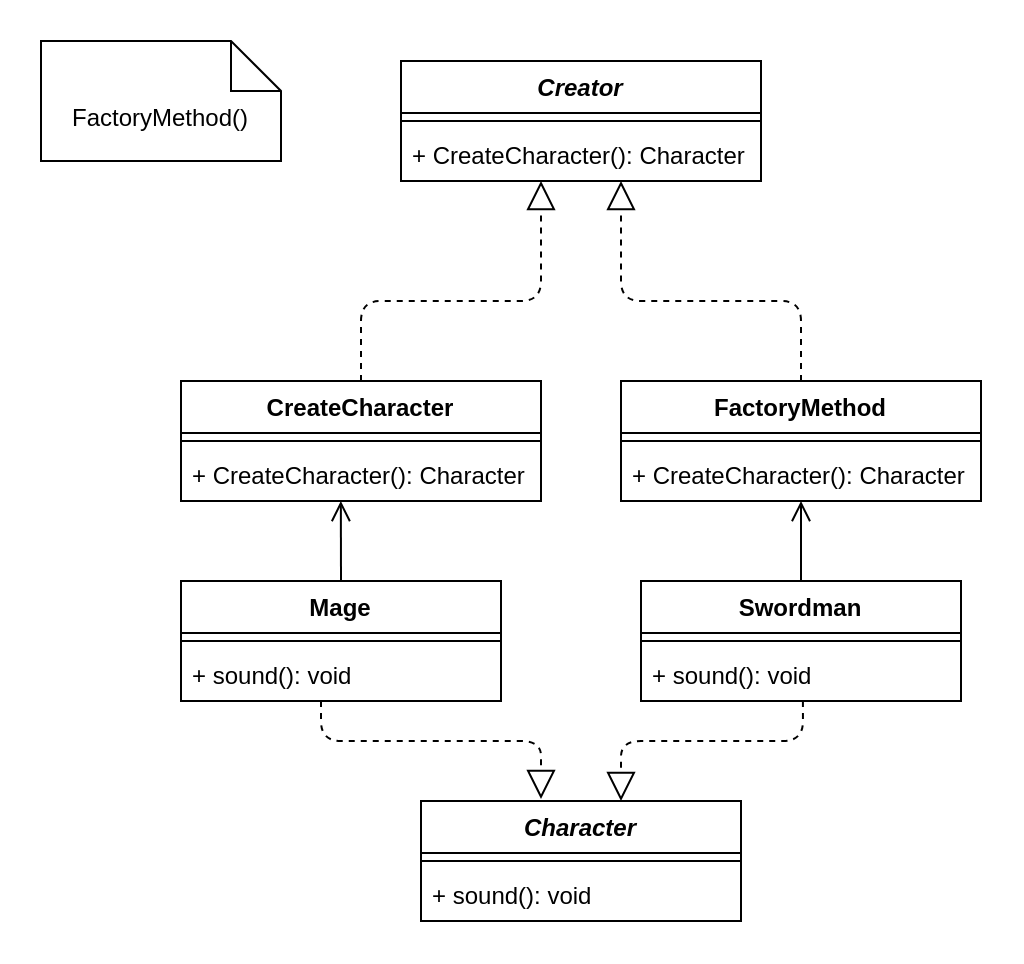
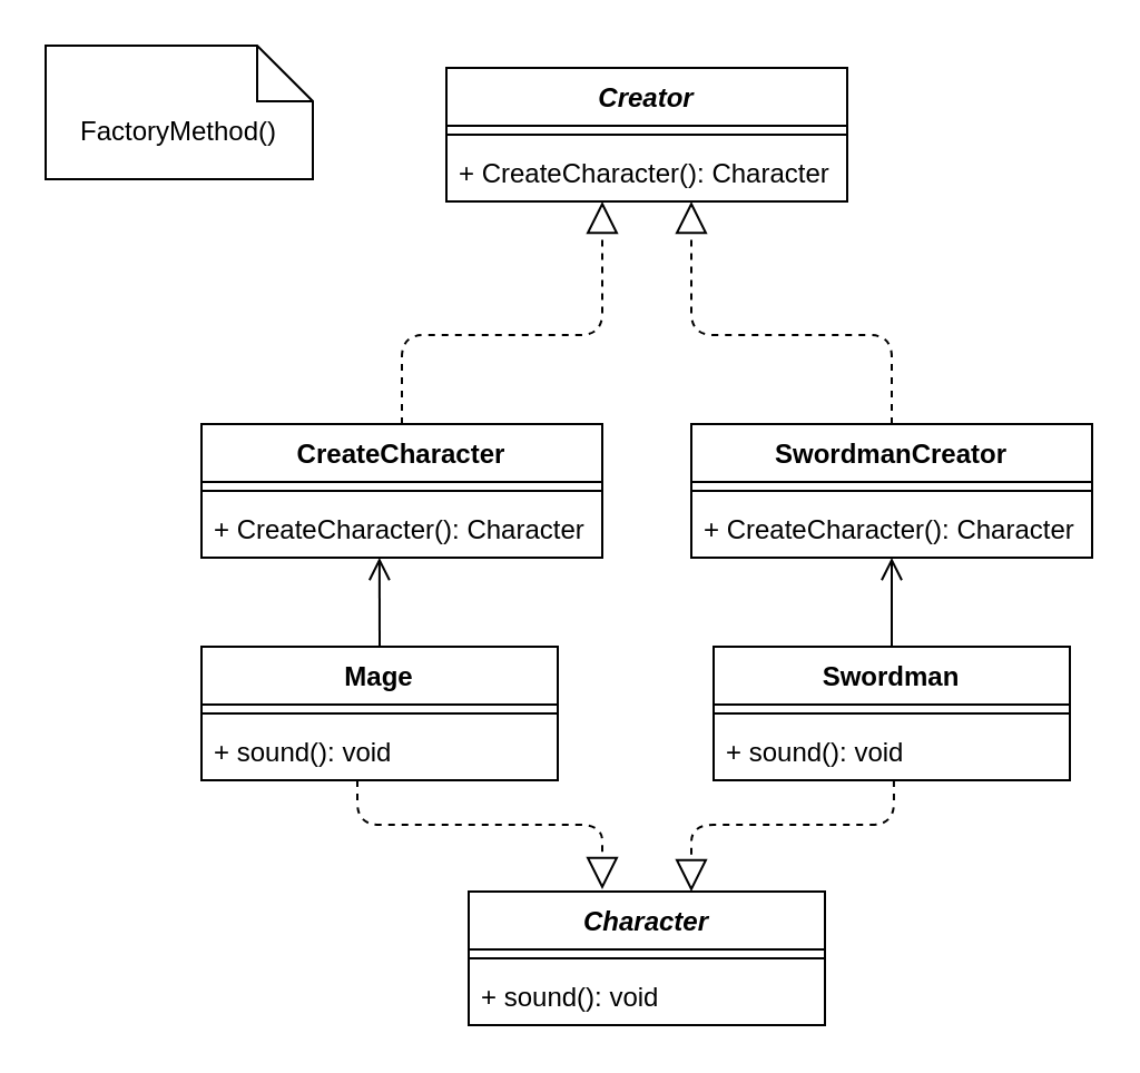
- <mxCell id="20" value="FactoryMethod" style="swimlane;fontStyle=1;align=center;verticalAlign=top;childLayout=stackLayout;horizontal=1;startSize=26;horizontalStack=0;resizeParent=1;resizeParentMax=0;resizeLast=0;collapsible=1;marginBottom=0;strokeWidth=1;" parent="1" vertex="1"><mxGeometry x="310" y="190" width="180" height="60" as="geometry" /></mxCell>
+ <mxCell id="20" value="SwordmanCreator" style="swimlane;fontStyle=1;align=center;verticalAlign=top;childLayout=stackLayout;horizontal=1;startSize=26;horizontalStack=0;resizeParent=1;resizeParentMax=0;resizeLast=0;collapsible=1;marginBottom=0;strokeWidth=1;" parent="1" vertex="1"><mxGeometry x="310" y="190" width="180" height="60" as="geometry" /></mxCell>
